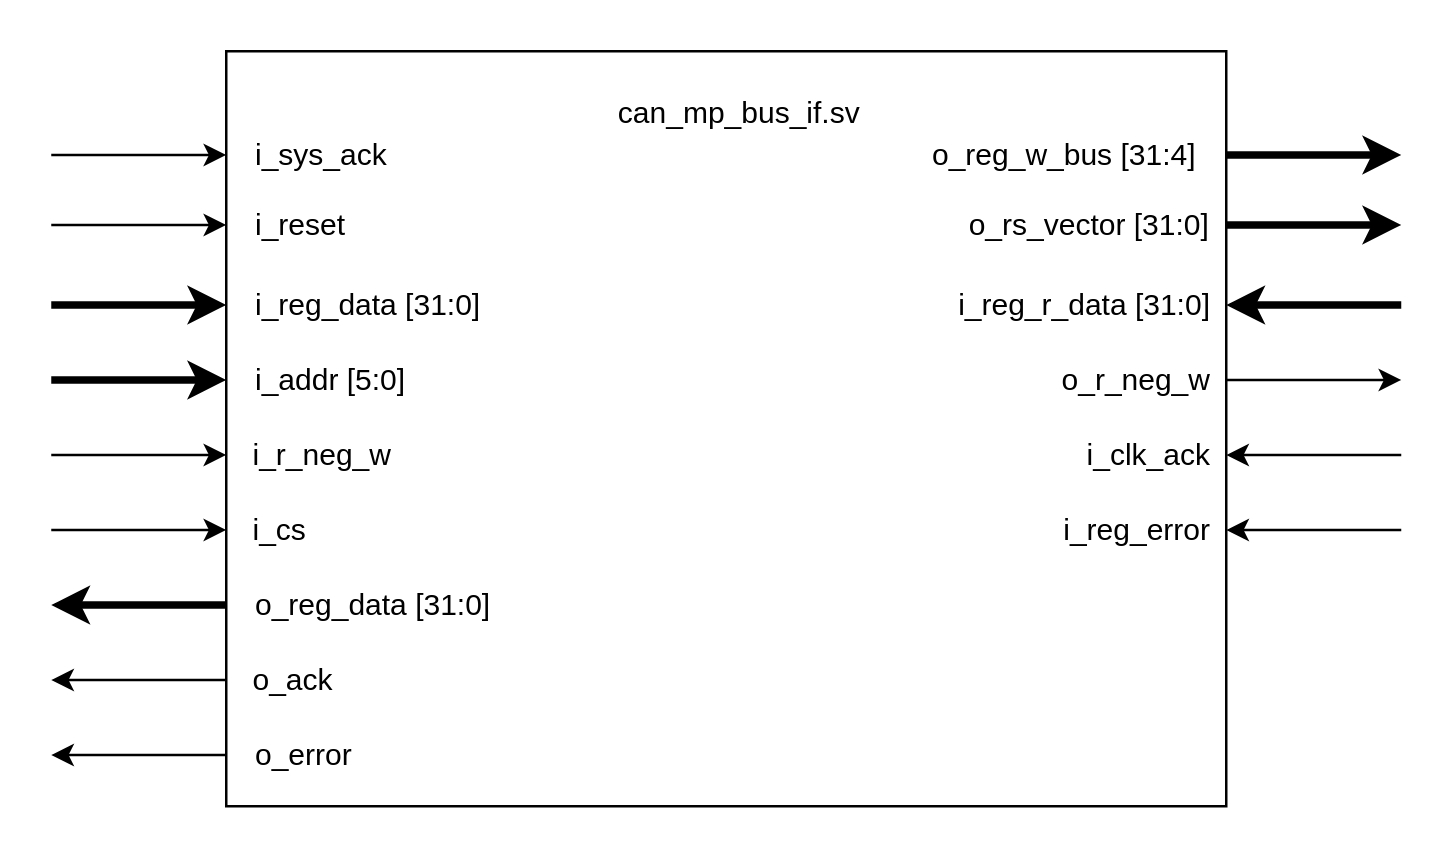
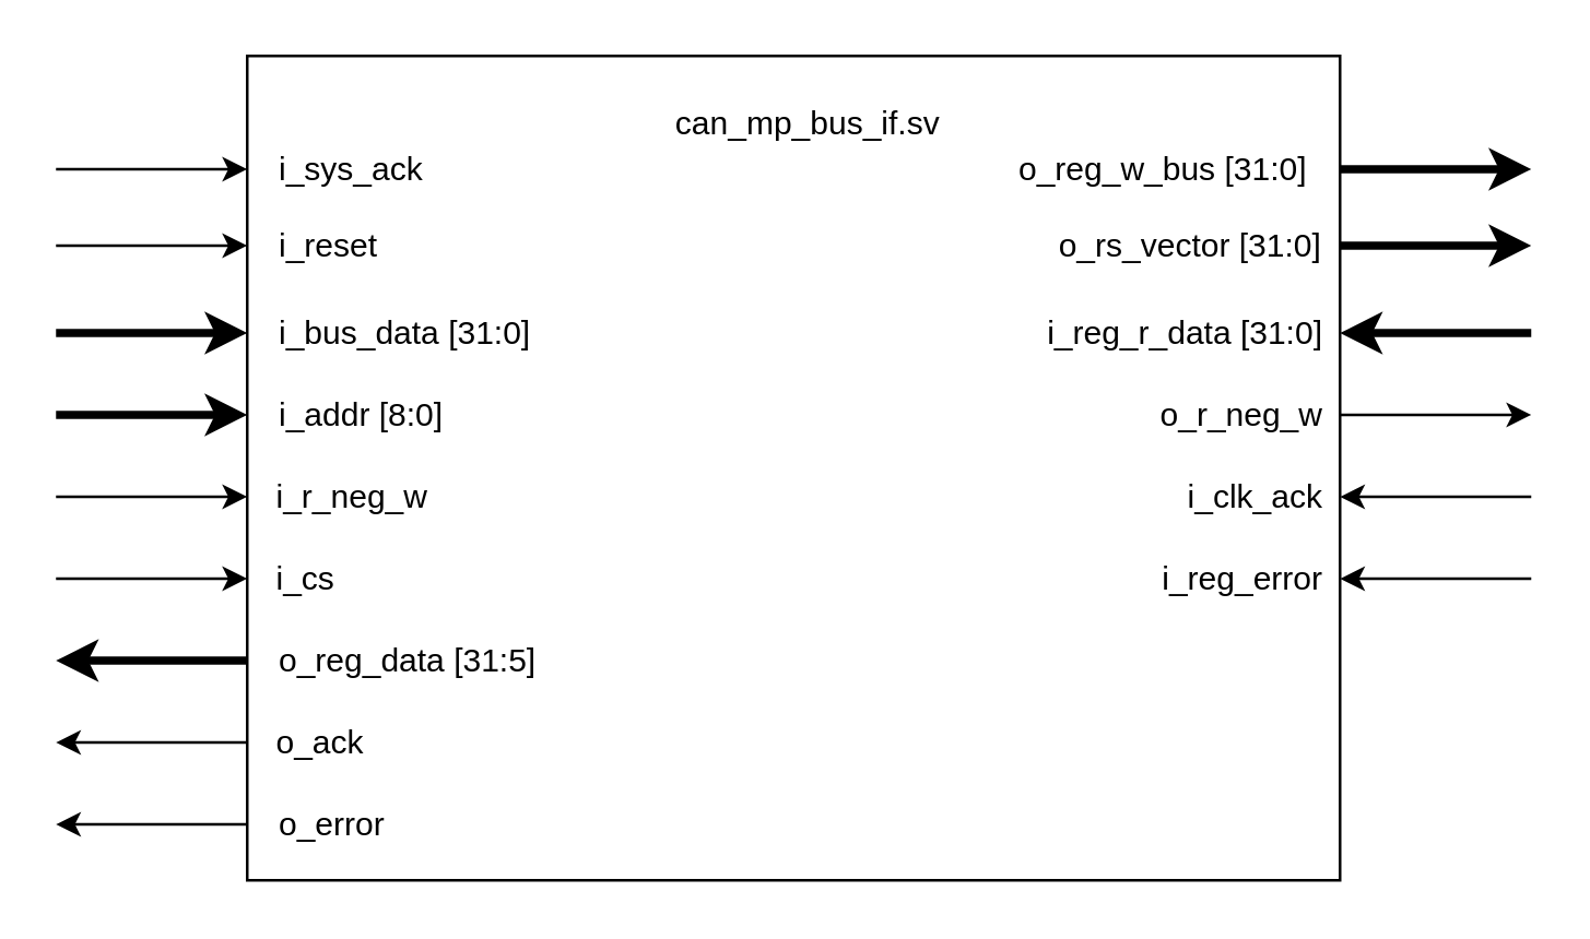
- <mxCell id="31" value="o_reg_w_bus [31:4]" style="text;html=1;align=center;verticalAlign=middle;resizable=0;points=[];autosize=1;" parent="1" vertex="1"><mxGeometry x="365" y="52" width="120" height="20" as="geometry" /></mxCell>
+ <mxCell id="31" value="o_reg_w_bus [31:0]" style="text;html=1;align=center;verticalAlign=middle;resizable=0;points=[];autosize=1;" parent="1" vertex="1"><mxGeometry x="365" y="52" width="120" height="20" as="geometry" /></mxCell>
- <mxCell id="4" value="i_reg_data [31:0]" style="text;html=1;align=left;verticalAlign=middle;resizable=0;points=[];autosize=1;" parent="1" vertex="1"><mxGeometry x="100" y="112" width="110" height="20" as="geometry" /></mxCell>
+ <mxCell id="4" value="i_bus_data [31:0]" style="text;html=1;align=left;verticalAlign=middle;resizable=0;points=[];autosize=1;" parent="1" vertex="1"><mxGeometry x="100" y="112" width="110" height="20" as="geometry" /></mxCell>
- <mxCell id="5" value="i_addr [5:0]" style="text;html=1;align=left;verticalAlign=middle;resizable=0;points=[];autosize=1;" parent="1" vertex="1"><mxGeometry x="100" y="142" width="80" height="20" as="geometry" /></mxCell>
+ <mxCell id="5" value="i_addr [8:0]" style="text;html=1;align=left;verticalAlign=middle;resizable=0;points=[];autosize=1;" parent="1" vertex="1"><mxGeometry x="100" y="142" width="80" height="20" as="geometry" /></mxCell>
- <mxCell id="8" value="o_reg_data [31:0]" style="text;html=1;align=left;verticalAlign=middle;resizable=0;points=[];autosize=1;" parent="1" vertex="1"><mxGeometry x="100" y="232" width="110" height="20" as="geometry" /></mxCell>
+ <mxCell id="8" value="o_reg_data [31:5]" style="text;html=1;align=left;verticalAlign=middle;resizable=0;points=[];autosize=1;" parent="1" vertex="1"><mxGeometry x="100" y="232" width="110" height="20" as="geometry" /></mxCell>
